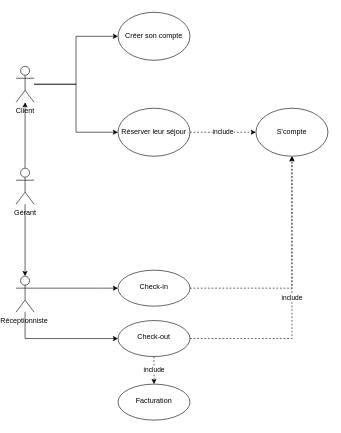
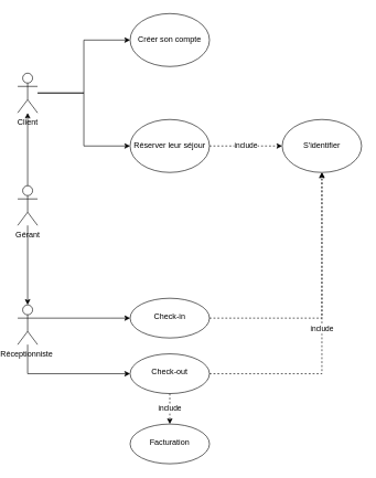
- <mxCell id="7" value="S'compte" style="ellipse;whiteSpace=wrap;html=1;" vertex="1" parent="1"><mxGeometry x="420" y="180" width="120" height="80" as="geometry" /></mxCell>
+ <mxCell id="7" value="S'identifier" style="ellipse;whiteSpace=wrap;html=1;" vertex="1" parent="1"><mxGeometry x="420" y="180" width="120" height="80" as="geometry" /></mxCell>
